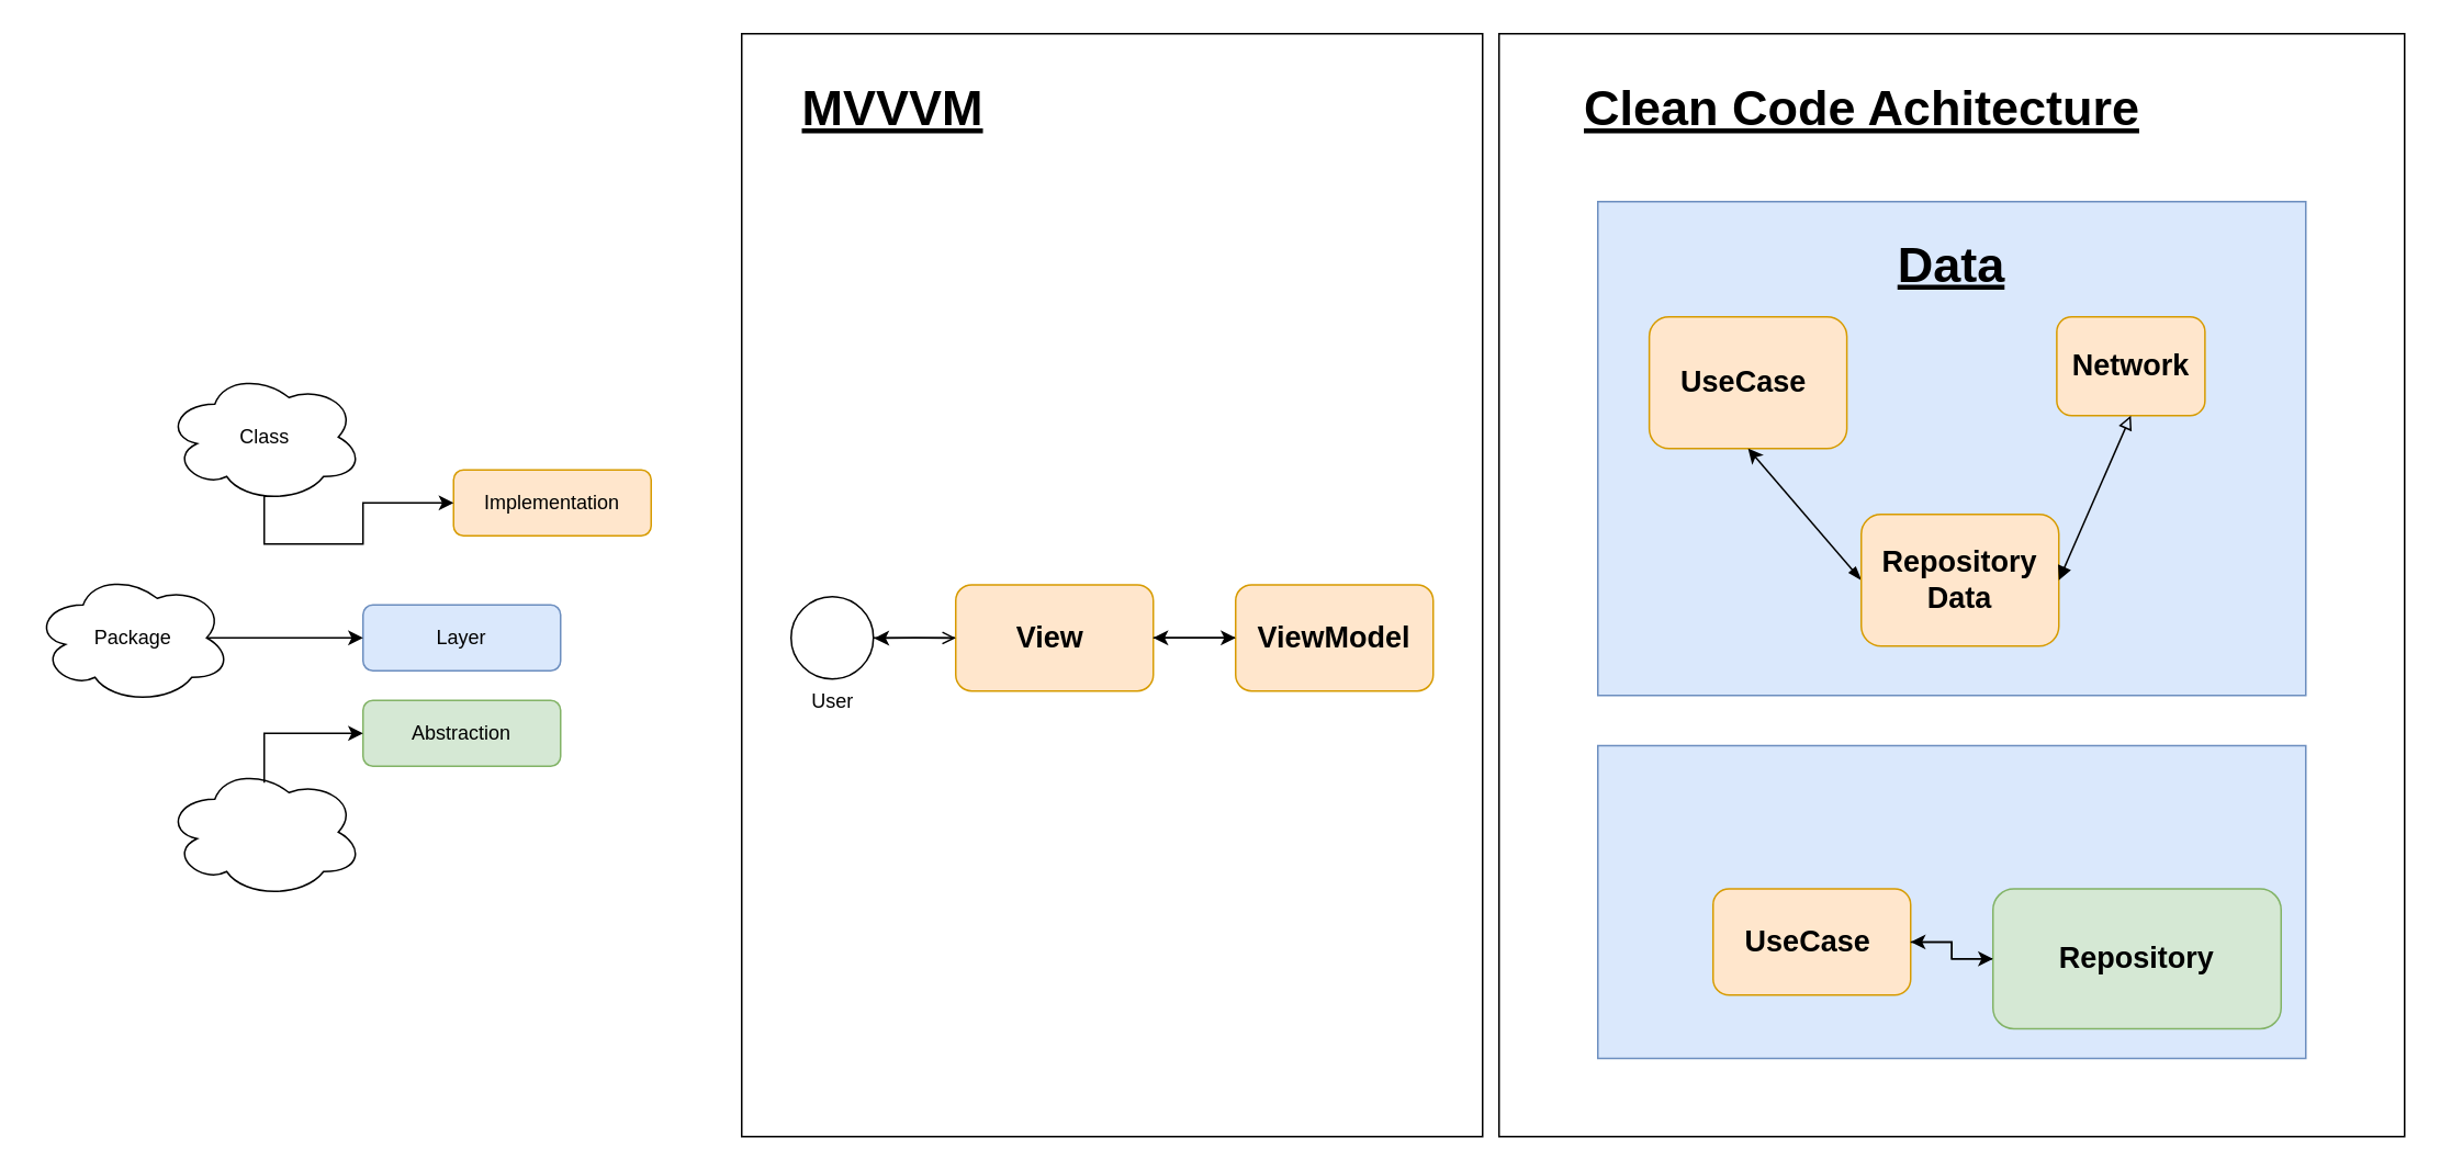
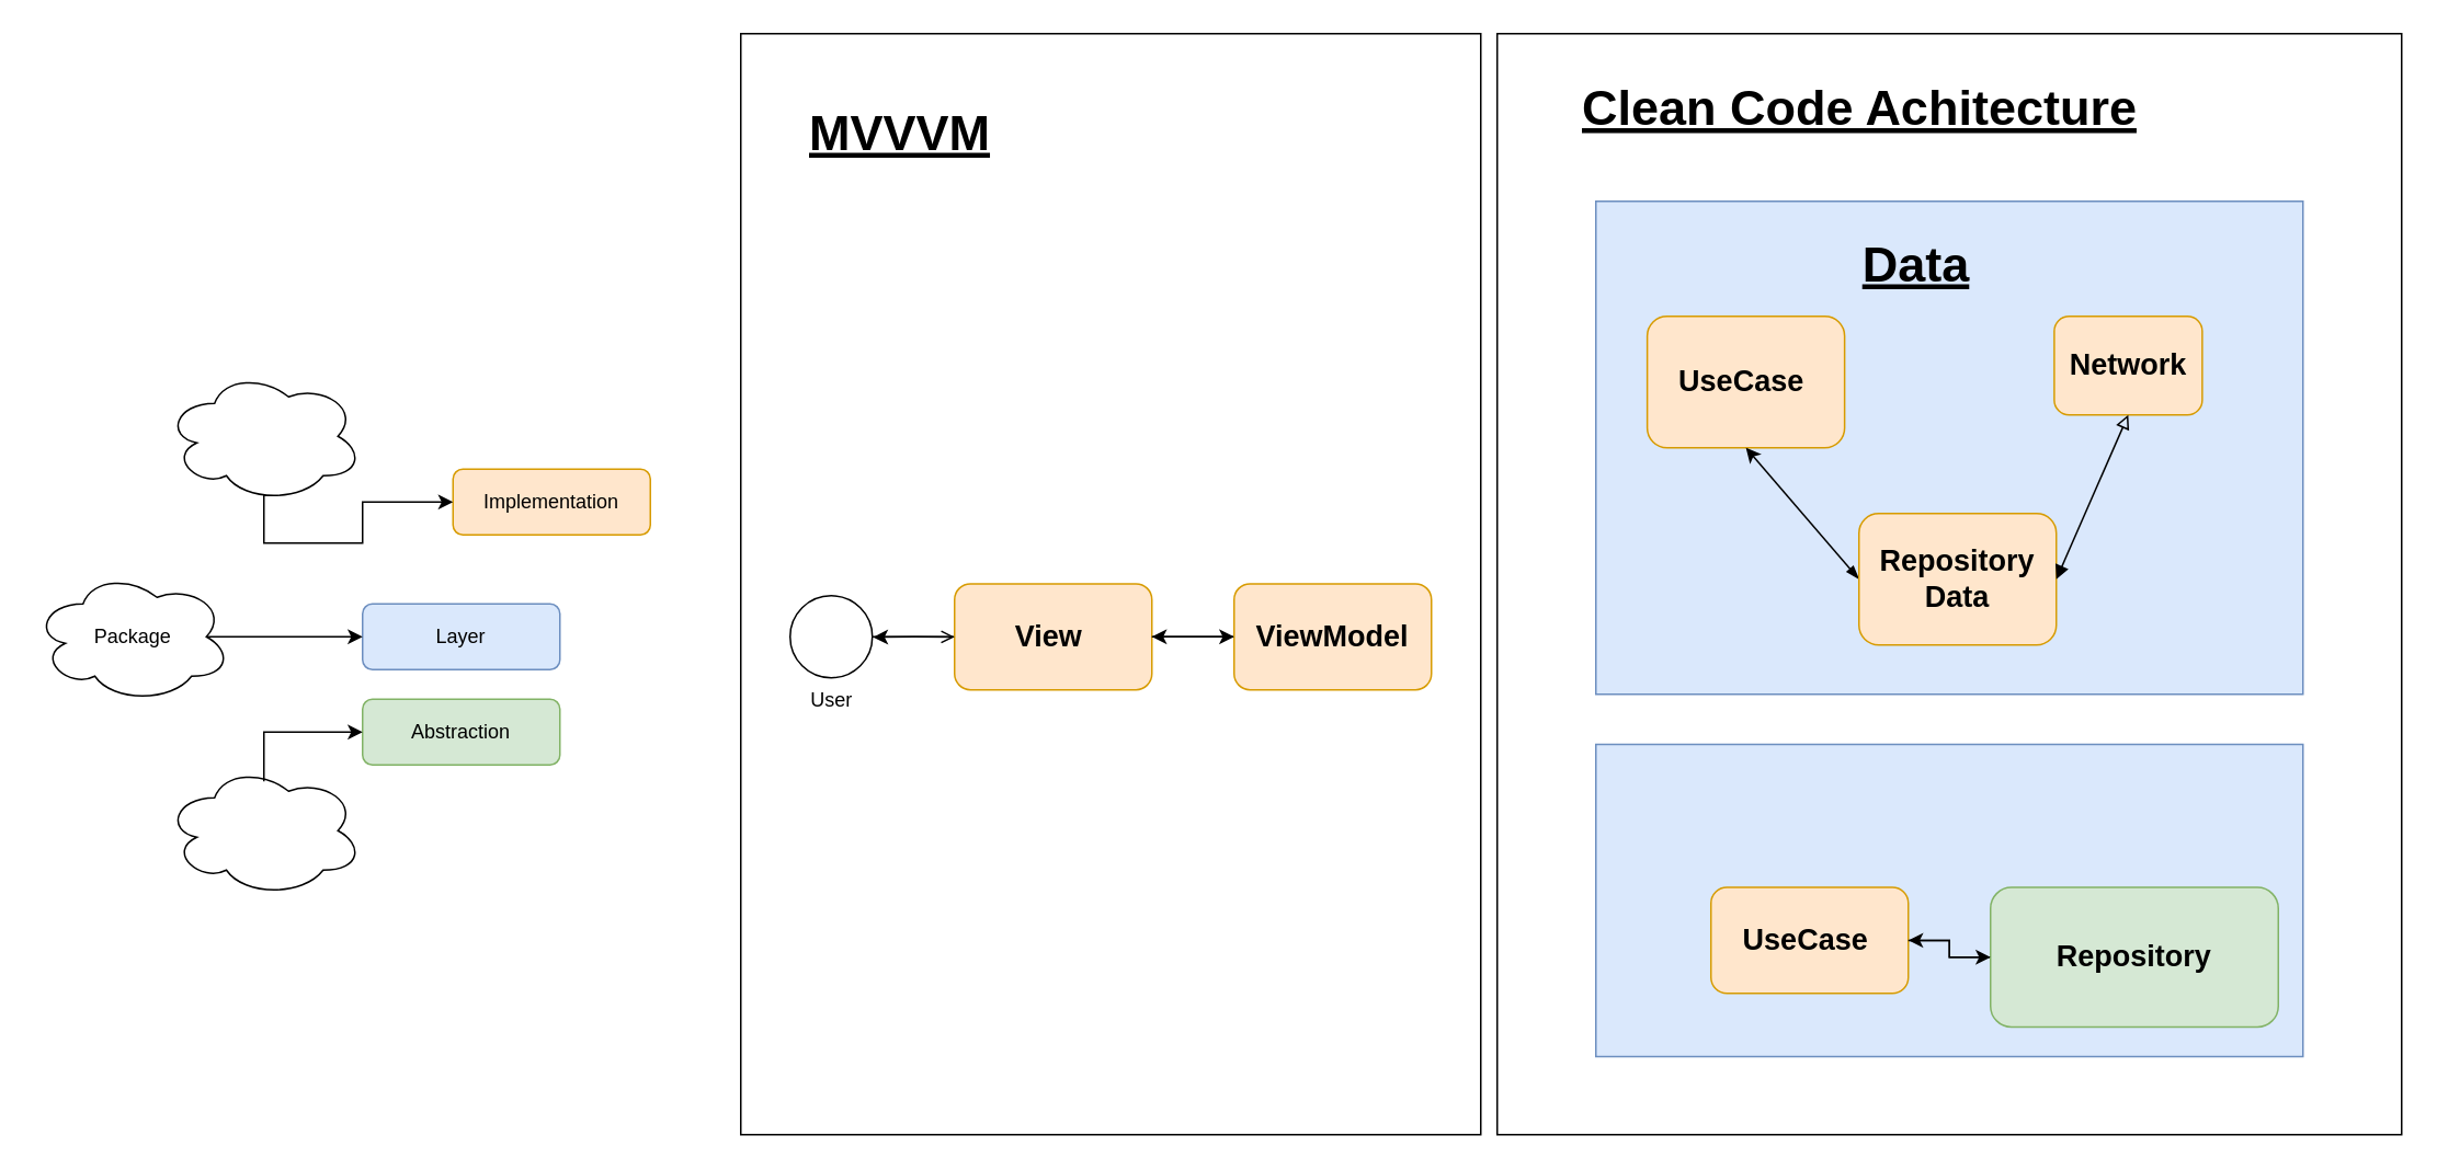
- <mxCell id="35" value="&lt;font size=&quot;1&quot;&gt;&lt;b&gt;&lt;u style=&quot;font-size: 30px&quot;&gt;MVVVM&lt;/u&gt;&lt;/b&gt;&lt;/font&gt;" style="text;html=1;strokeColor=none;fillColor=none;align=left;verticalAlign=middle;whiteSpace=wrap;rounded=0;fontSize=18;" vertex="1" parent="1"><mxGeometry x="485" y="50" width="370" height="30" as="geometry" /></mxCell>
+ <mxCell id="35" value="&lt;font size=&quot;1&quot;&gt;&lt;b&gt;&lt;u style=&quot;font-size: 30px&quot;&gt;MVVVM&lt;/u&gt;&lt;/b&gt;&lt;/font&gt;" style="text;html=1;strokeColor=none;fillColor=none;align=left;verticalAlign=middle;whiteSpace=wrap;rounded=0;fontSize=18;" vertex="1" parent="1"><mxGeometry x="490" y="65" width="370" height="30" as="geometry" /></mxCell>
- <mxCell id="33" value="&lt;font size=&quot;1&quot;&gt;&lt;b&gt;&lt;u style=&quot;font-size: 30px&quot;&gt;Data&lt;/u&gt;&lt;/b&gt;&lt;/font&gt;" style="text;html=1;strokeColor=none;fillColor=none;align=center;verticalAlign=middle;whiteSpace=wrap;rounded=0;fontSize=18;" vertex="1" parent="1"><mxGeometry x="1155" y="144.5" width="60" height="30" as="geometry" /></mxCell>
+ <mxCell id="33" value="&lt;font size=&quot;1&quot;&gt;&lt;b&gt;&lt;u style=&quot;font-size: 30px&quot;&gt;Data&lt;/u&gt;&lt;/b&gt;&lt;/font&gt;" style="text;html=1;strokeColor=none;fillColor=none;align=center;verticalAlign=middle;whiteSpace=wrap;rounded=0;fontSize=18;" vertex="1" parent="1"><mxGeometry x="1135" y="144.5" width="60" height="30" as="geometry" /></mxCell>
- <mxCell id="10" value="Class" style="text;html=1;align=center;verticalAlign=middle;resizable=0;points=[];autosize=1;strokeColor=none;fillColor=none;" vertex="1" parent="1"><mxGeometry x="135" y="255" width="50" height="20" as="geometry" /></mxCell>
